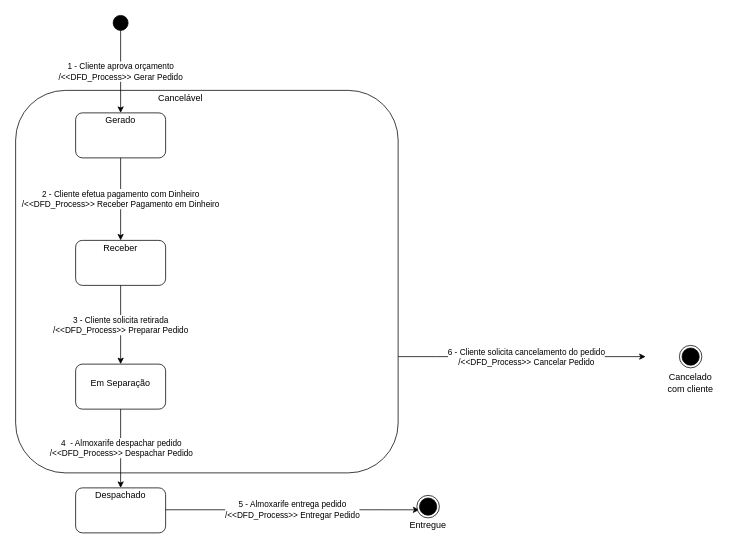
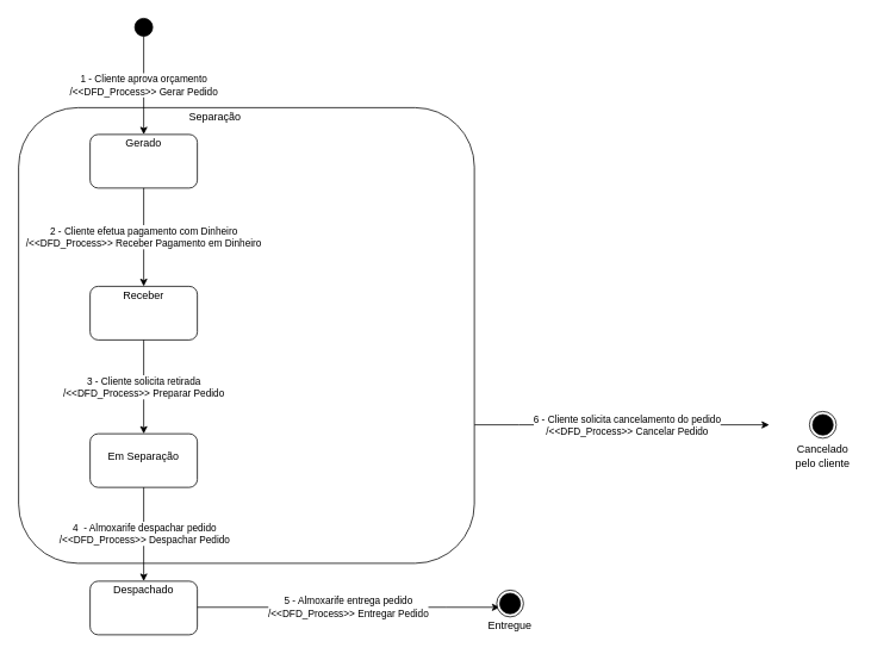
- <mxCell id="34" value="Cancelável" style="text;html=1;strokeColor=none;fillColor=none;align=center;verticalAlign=middle;whiteSpace=wrap;rounded=0;" vertex="1" parent="1"><mxGeometry x="220" y="120" width="40" height="20" as="geometry" /></mxCell>
+ <mxCell id="34" value="Separação" style="text;html=1;strokeColor=none;fillColor=none;align=center;verticalAlign=middle;whiteSpace=wrap;rounded=0;" vertex="1" parent="1"><mxGeometry x="220" y="120" width="40" height="20" as="geometry" /></mxCell>
- <mxCell id="33" value="Cancelado&lt;br&gt;com cliente" style="text;html=1;strokeColor=none;fillColor=none;align=center;verticalAlign=middle;whiteSpace=wrap;rounded=0;" vertex="1" parent="29"><mxGeometry y="40" width="120" height="20" as="geometry" /></mxCell>
+ <mxCell id="33" value="Cancelado&lt;br&gt;pelo cliente" style="text;html=1;strokeColor=none;fillColor=none;align=center;verticalAlign=middle;whiteSpace=wrap;rounded=0;" vertex="1" parent="29"><mxGeometry y="40" width="120" height="20" as="geometry" /></mxCell>
